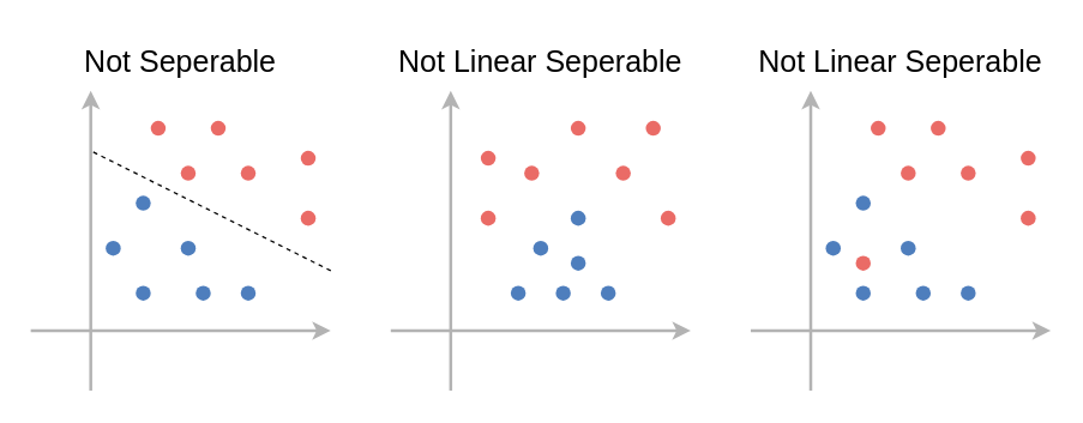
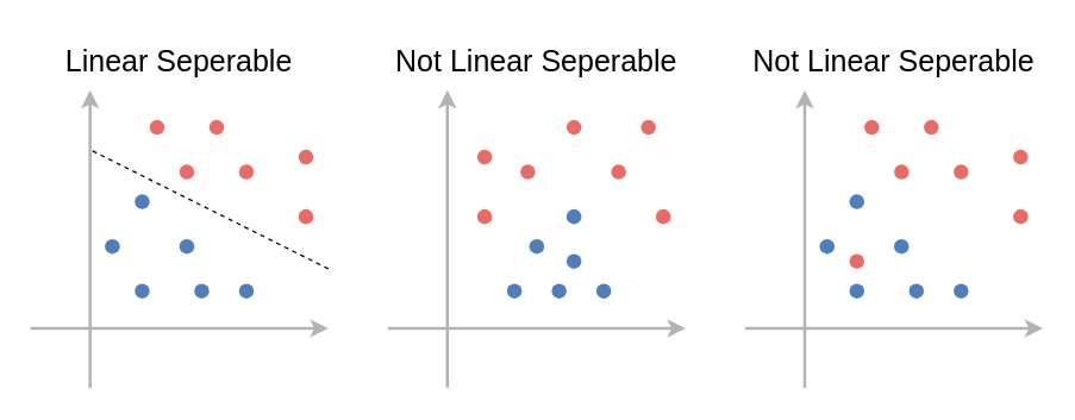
- <mxCell id="18" value="Not Seperable" style="text;html=1;strokeColor=none;fillColor=none;align=center;verticalAlign=middle;whiteSpace=wrap;rounded=0;fontSize=20;" vertex="1" parent="1"><mxGeometry x="20" y="20" width="200" height="40" as="geometry" /></mxCell>
+ <mxCell id="18" value="Linear Seperable" style="text;html=1;strokeColor=none;fillColor=none;align=center;verticalAlign=middle;whiteSpace=wrap;rounded=0;fontSize=20;" vertex="1" parent="1"><mxGeometry x="20" y="20" width="200" height="40" as="geometry" /></mxCell>
